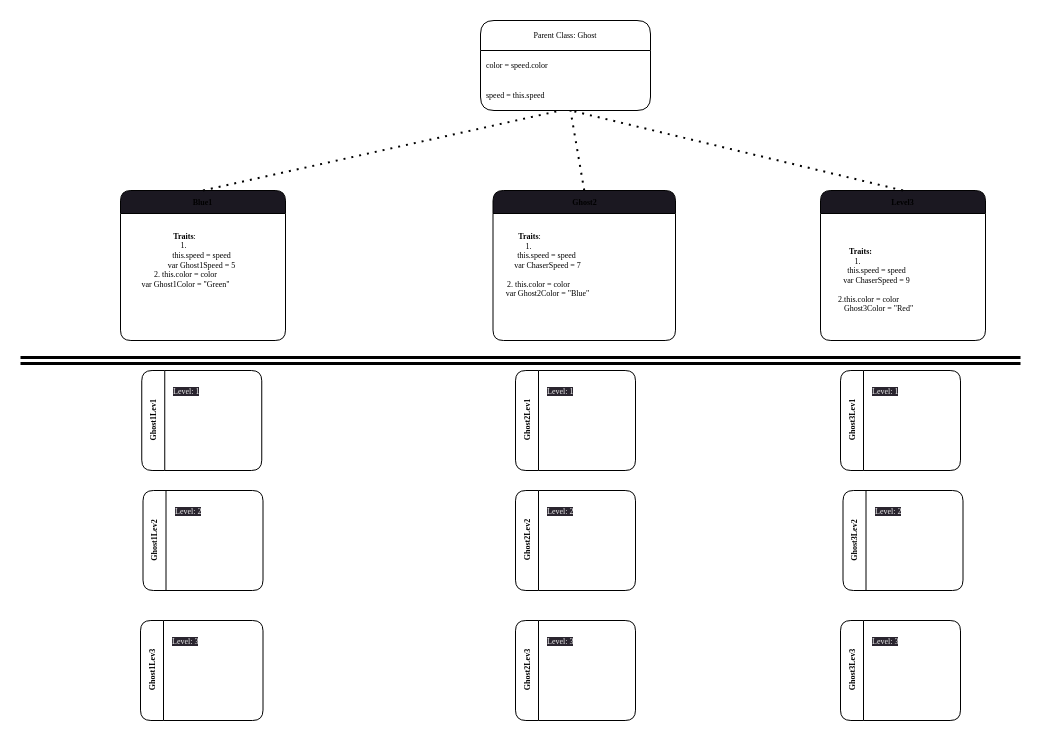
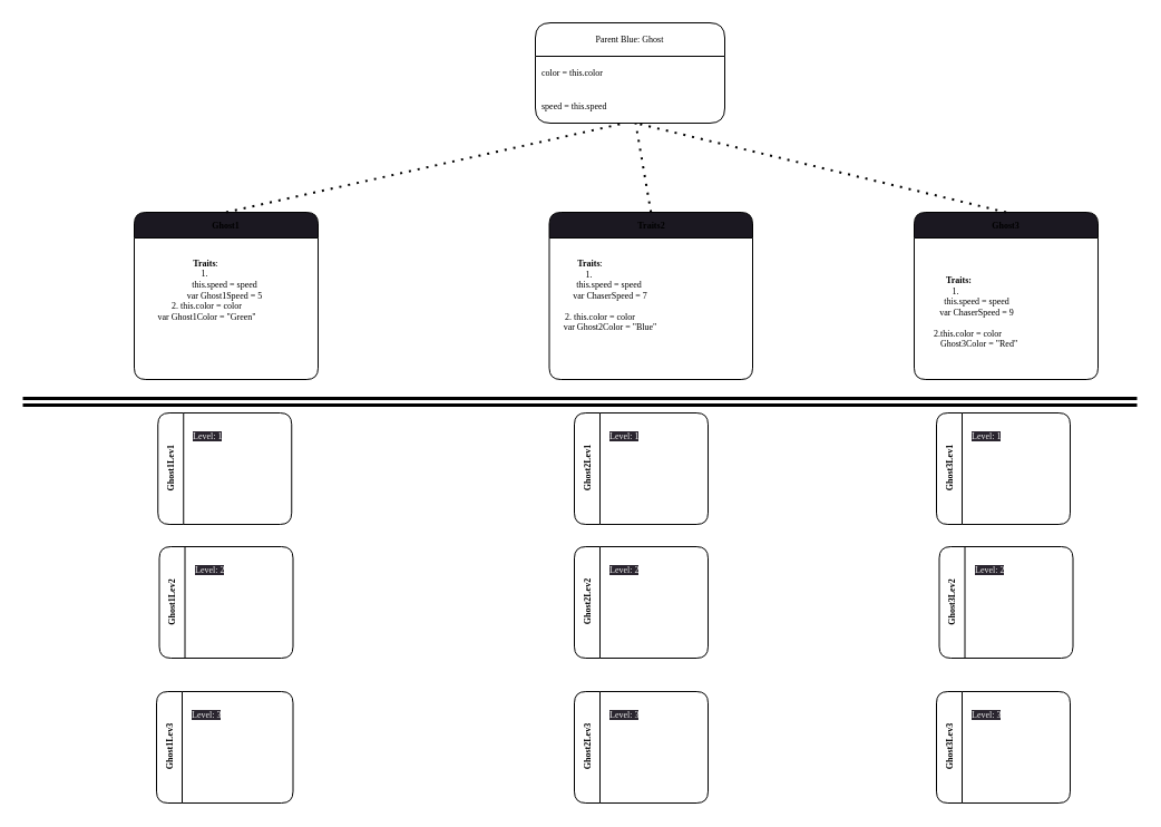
- <mxCell id="2" value="Parent Class: Ghost" style="swimlane;fontStyle=0;childLayout=stackLayout;horizontal=1;startSize=30;horizontalStack=0;resizeParent=1;resizeParentMax=0;resizeLast=0;collapsible=1;marginBottom=0;whiteSpace=wrap;html=1;rounded=1;shadow=0;glass=0;fontFamily=Lucida Console;fontSize=8;swimlaneFillColor=default;" parent="1" vertex="1"><mxGeometry x="480" y="20" width="170" height="90" as="geometry" /></mxCell>
+ <mxCell id="2" value="Parent Blue: Ghost" style="swimlane;fontStyle=0;childLayout=stackLayout;horizontal=1;startSize=30;horizontalStack=0;resizeParent=1;resizeParentMax=0;resizeLast=0;collapsible=1;marginBottom=0;whiteSpace=wrap;html=1;rounded=1;shadow=0;glass=0;fontFamily=Lucida Console;fontSize=8;swimlaneFillColor=default;" parent="1" vertex="1"><mxGeometry x="480" y="20" width="170" height="90" as="geometry" /></mxCell>
- <mxCell id="3" value="color = speed.color&lt;br&gt;" style="text;strokeColor=none;fillColor=none;align=left;verticalAlign=middle;spacingLeft=4;spacingRight=4;overflow=hidden;points=[[0,0.5],[1,0.5]];portConstraint=eastwest;rotatable=0;whiteSpace=wrap;html=1;rounded=1;shadow=0;glass=0;fontFamily=Lucida Console;fontSize=8;" parent="2" vertex="1"><mxGeometry y="30" width="170" height="30" as="geometry" /></mxCell>
+ <mxCell id="3" value="color = this.color&lt;br&gt;" style="text;strokeColor=none;fillColor=none;align=left;verticalAlign=middle;spacingLeft=4;spacingRight=4;overflow=hidden;points=[[0,0.5],[1,0.5]];portConstraint=eastwest;rotatable=0;whiteSpace=wrap;html=1;rounded=1;shadow=0;glass=0;fontFamily=Lucida Console;fontSize=8;" parent="2" vertex="1"><mxGeometry y="30" width="170" height="30" as="geometry" /></mxCell>
- <mxCell id="11" value="Blue1" style="swimlane;whiteSpace=wrap;html=1;rounded=1;shadow=0;glass=0;fontFamily=Lucida Console;fontSize=8;fillColor=#1b1821;swimlaneFillColor=default;gradientColor=none;" parent="1" vertex="1"><mxGeometry x="120" y="190" width="165" height="150" as="geometry" /></mxCell>
+ <mxCell id="11" value="Ghost1" style="swimlane;whiteSpace=wrap;html=1;rounded=1;shadow=0;glass=0;fontFamily=Lucida Console;fontSize=8;fillColor=#1b1821;swimlaneFillColor=default;gradientColor=none;" parent="1" vertex="1"><mxGeometry x="120" y="190" width="165" height="150" as="geometry" /></mxCell>
- <mxCell id="13" value="Ghost2" style="swimlane;whiteSpace=wrap;html=1;rounded=1;shadow=0;glass=0;fontFamily=Lucida Console;fontSize=8;fillColor=#1b1821;swimlaneFillColor=default;gradientColor=none;" parent="1" vertex="1"><mxGeometry x="492.5" y="190" width="182.5" height="150" as="geometry" /></mxCell>
+ <mxCell id="13" value="Traits2" style="swimlane;whiteSpace=wrap;html=1;rounded=1;shadow=0;glass=0;fontFamily=Lucida Console;fontSize=8;fillColor=#1b1821;swimlaneFillColor=default;gradientColor=none;" parent="1" vertex="1"><mxGeometry x="492.5" y="190" width="182.5" height="150" as="geometry" /></mxCell>
- <mxCell id="15" value="Level3" style="swimlane;whiteSpace=wrap;html=1;rounded=1;shadow=0;glass=0;fontFamily=Lucida Console;fontSize=8;fillColor=#1b1821;swimlaneFillColor=default;gradientColor=none;startSize=23;" parent="1" vertex="1"><mxGeometry x="820" y="190" width="165" height="150" as="geometry" /></mxCell>
+ <mxCell id="15" value="Ghost3" style="swimlane;whiteSpace=wrap;html=1;rounded=1;shadow=0;glass=0;fontFamily=Lucida Console;fontSize=8;fillColor=#1b1821;swimlaneFillColor=default;gradientColor=none;startSize=23;" parent="1" vertex="1"><mxGeometry x="820" y="190" width="165" height="150" as="geometry" /></mxCell>
